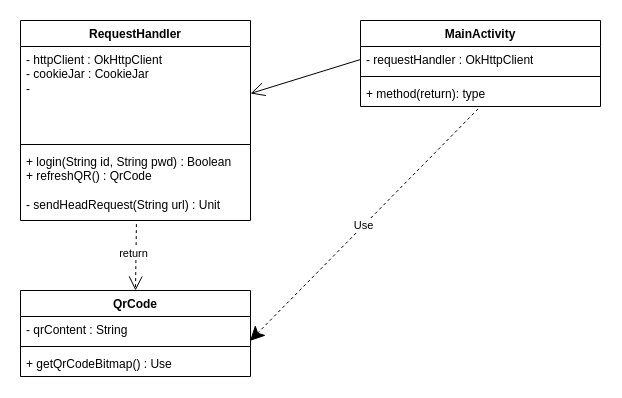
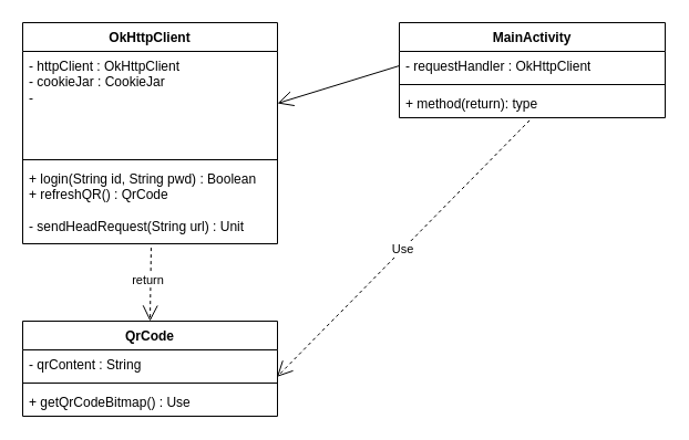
- <mxCell id="2" value="RequestHandler" style="swimlane;fontStyle=1;align=center;verticalAlign=top;childLayout=stackLayout;horizontal=1;startSize=26;horizontalStack=0;resizeParent=1;resizeParentMax=0;resizeLast=0;collapsible=1;marginBottom=0;whiteSpace=wrap;html=1;" vertex="1" parent="1"><mxGeometry x="20" y="20" width="230" height="200" as="geometry" /></mxCell>
+ <mxCell id="2" value="OkHttpClient" style="swimlane;fontStyle=1;align=center;verticalAlign=top;childLayout=stackLayout;horizontal=1;startSize=26;horizontalStack=0;resizeParent=1;resizeParentMax=0;resizeLast=0;collapsible=1;marginBottom=0;whiteSpace=wrap;html=1;" vertex="1" parent="1"><mxGeometry x="20" y="20" width="230" height="200" as="geometry" /></mxCell>
- <mxCell id="16" value="Use" style="endArrow=classic;endSize=12;dashed=1;html=1;rounded=0;entryX=0.998;entryY=0.938;entryDx=0;entryDy=0;entryPerimeter=0;exitX=0.49;exitY=1.092;exitDx=0;exitDy=0;exitPerimeter=0;" edge="1" parent="1" source="9" target="11"><mxGeometry width="160" relative="1" as="geometry"><mxPoint x="300" y="380.61" as="sourcePoint" /><mxPoint x="536.48" y="160.002" as="targetPoint" /></mxGeometry></mxCell>
+ <mxCell id="16" value="Use" style="endArrow=open;endSize=12;dashed=1;html=1;rounded=0;entryX=0.998;entryY=0.938;entryDx=0;entryDy=0;entryPerimeter=0;exitX=0.49;exitY=1.092;exitDx=0;exitDy=0;exitPerimeter=0;" edge="1" parent="1" source="9" target="11"><mxGeometry width="160" relative="1" as="geometry"><mxPoint x="300" y="380.61" as="sourcePoint" /><mxPoint x="536.48" y="160.002" as="targetPoint" /></mxGeometry></mxCell>
